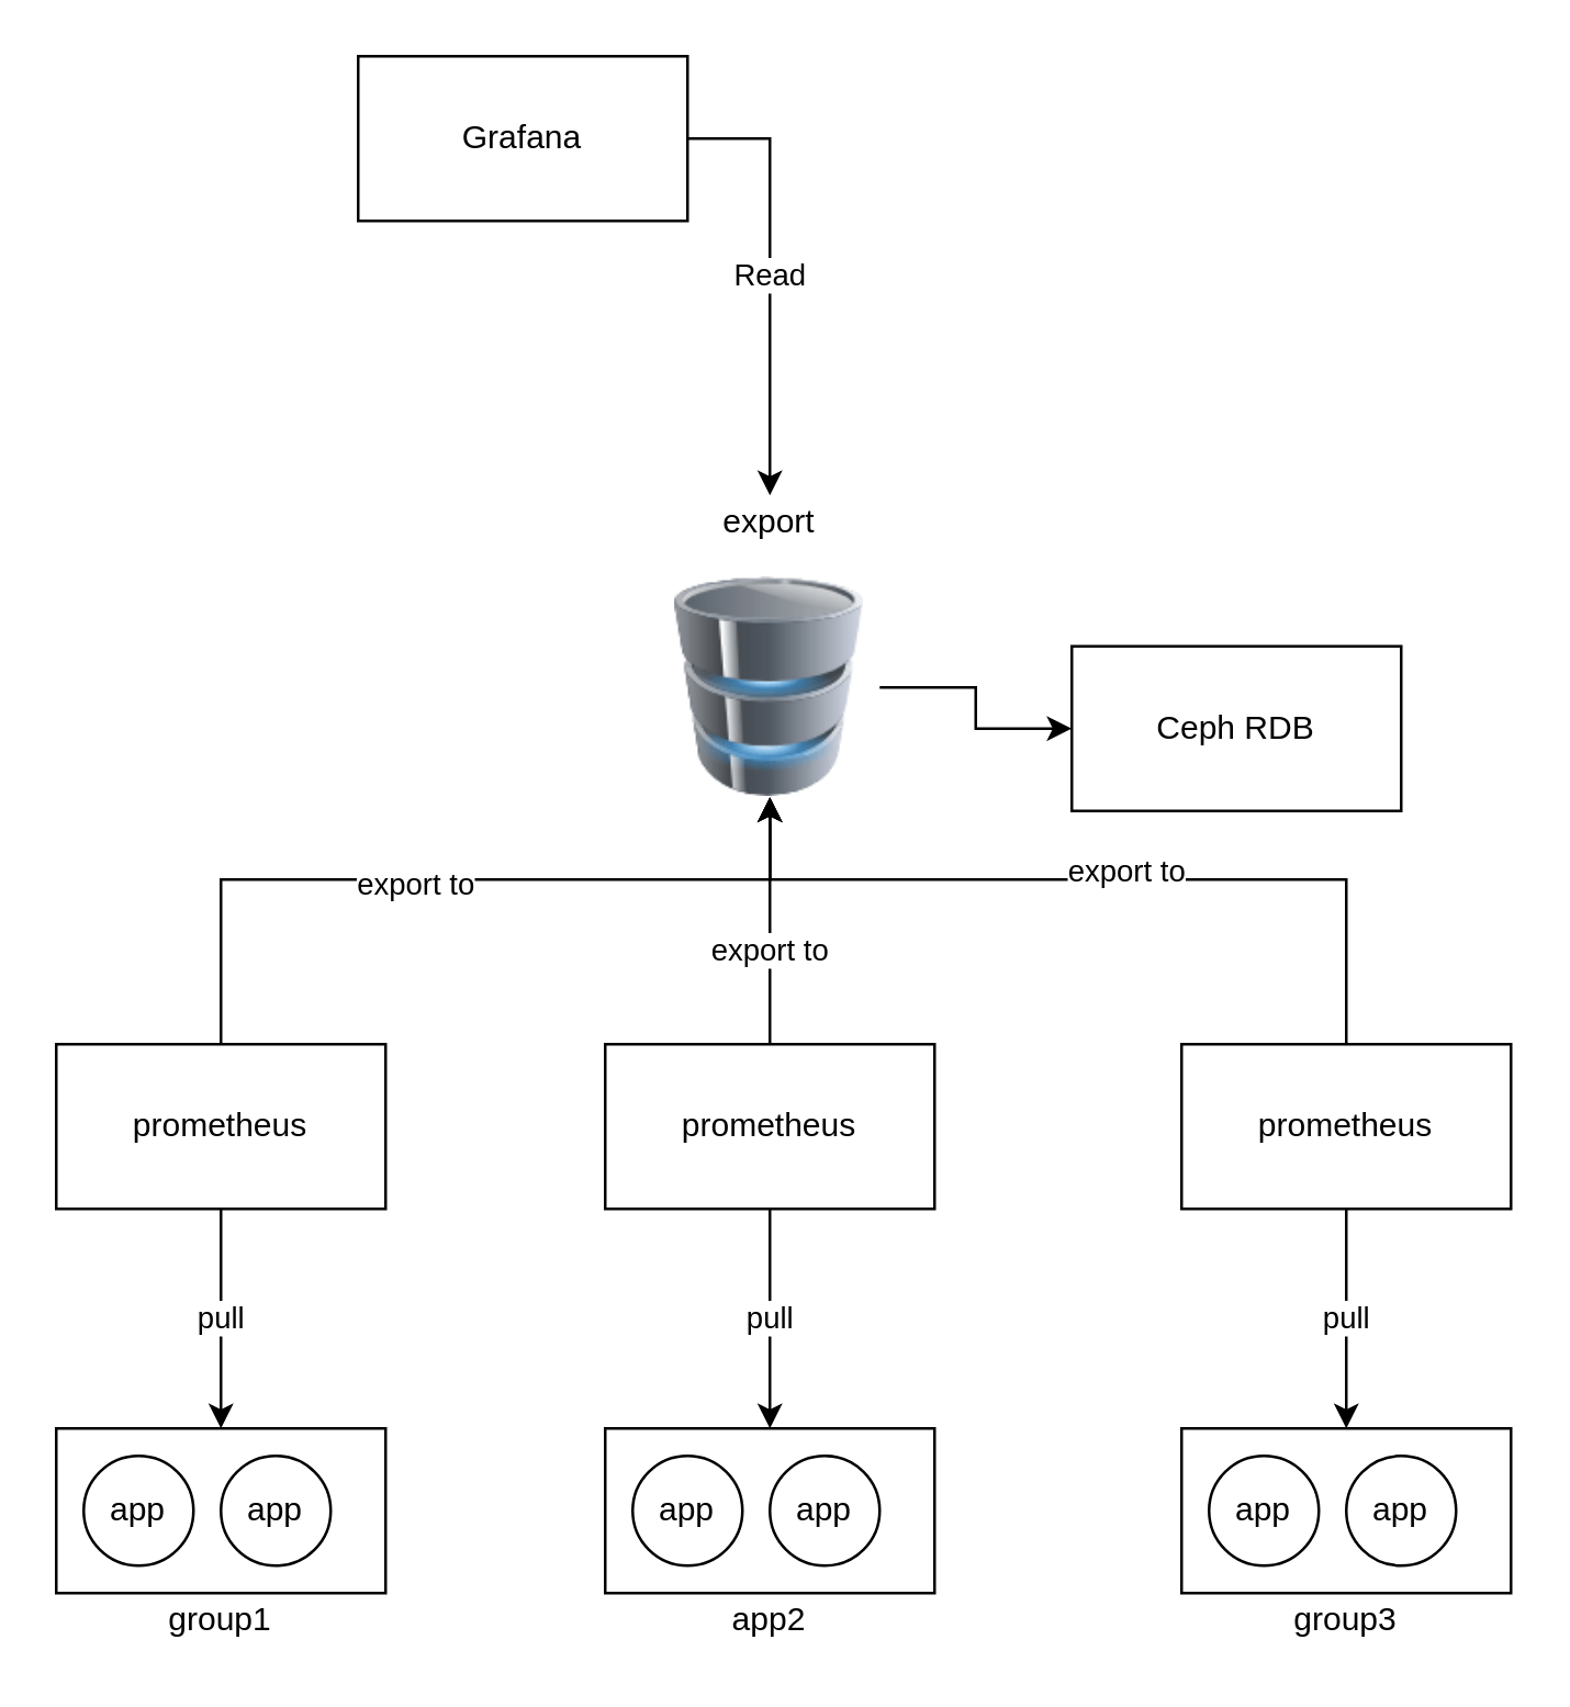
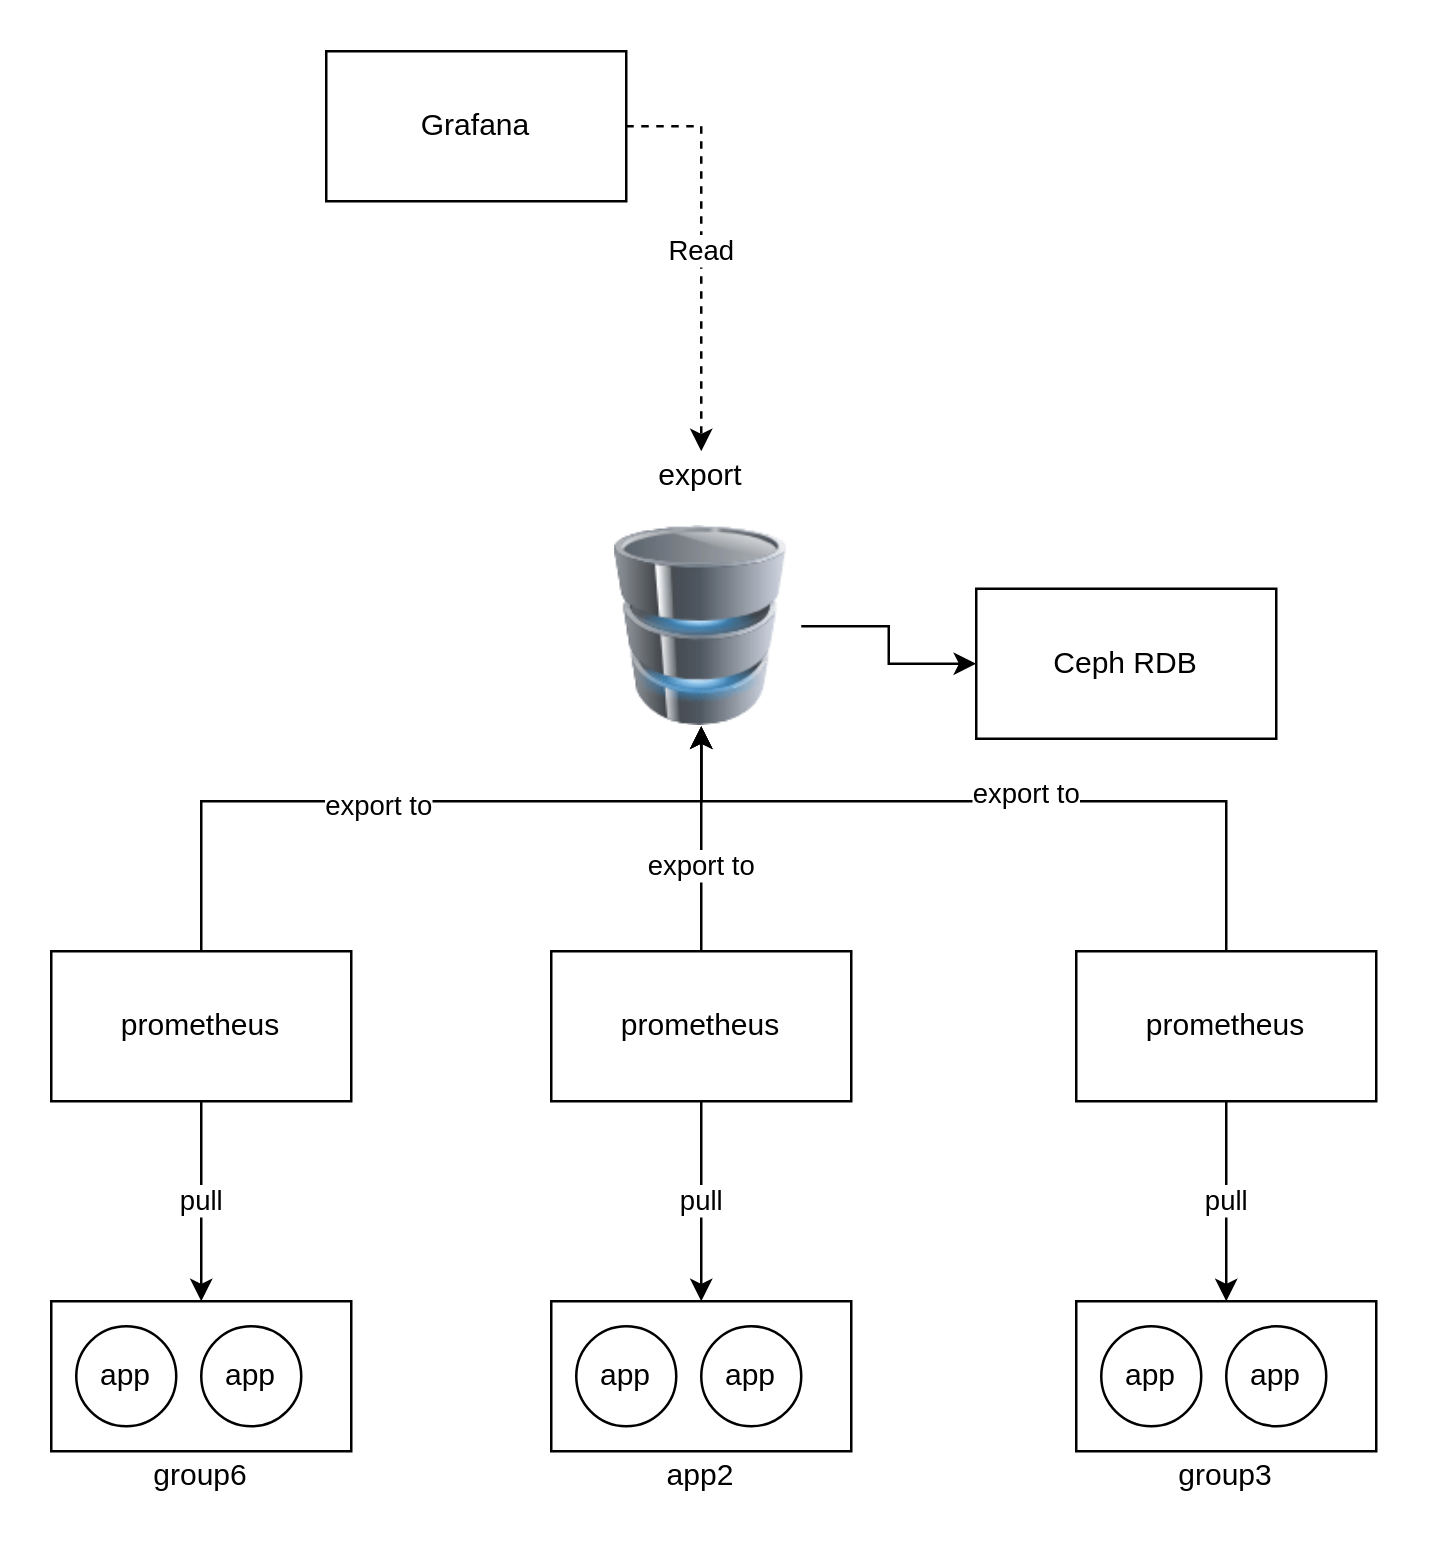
- <mxCell id="29" value="Read" style="edgeStyle=orthogonalEdgeStyle;rounded=0;orthogonalLoop=1;jettySize=auto;html=1;" edge="1" parent="1" source="30" target="28"><mxGeometry relative="1" as="geometry" /></mxCell>
+ <mxCell id="29" value="Read" style="edgeStyle=orthogonalEdgeStyle;rounded=0;orthogonalLoop=1;jettySize=auto;html=1;dashed=1;" edge="1" parent="1" source="30" target="28"><mxGeometry relative="1" as="geometry" /></mxCell>
- <mxCell id="17" value="group1" style="text;html=1;strokeColor=none;fillColor=none;align=center;verticalAlign=middle;whiteSpace=wrap;rounded=0;" vertex="1" parent="1"><mxGeometry x="60" y="580" width="40" height="20" as="geometry" /></mxCell>
+ <mxCell id="17" value="group6" style="text;html=1;strokeColor=none;fillColor=none;align=center;verticalAlign=middle;whiteSpace=wrap;rounded=0;" vertex="1" parent="1"><mxGeometry x="60" y="580" width="40" height="20" as="geometry" /></mxCell>
